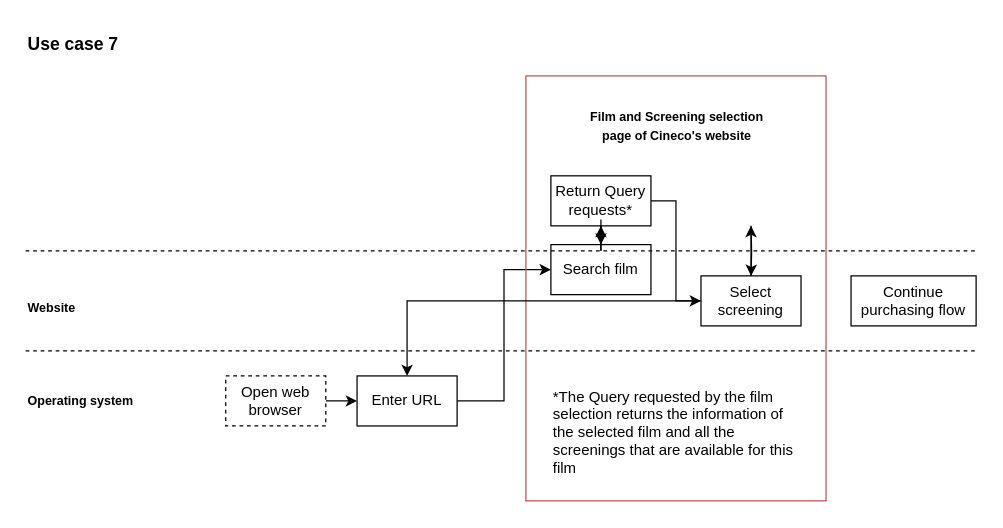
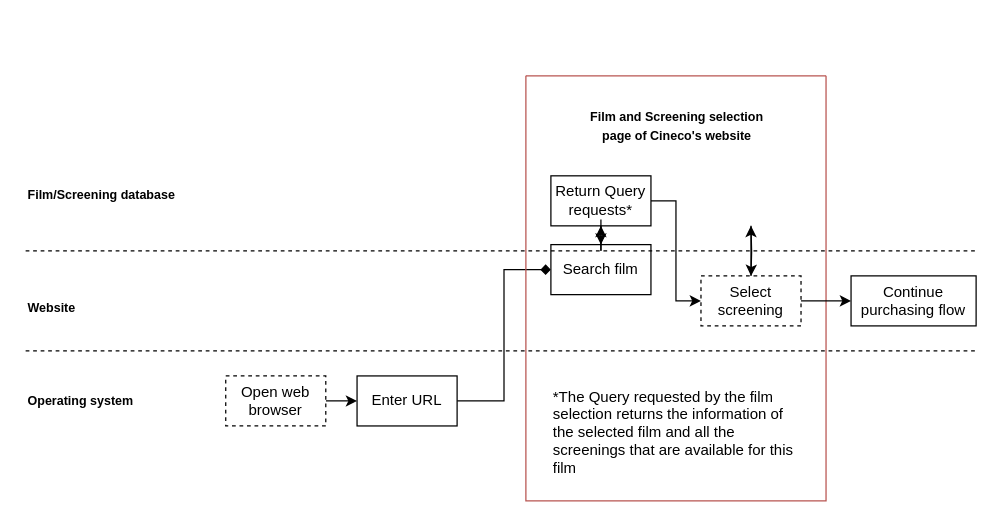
- <mxCell id="2" value="&lt;b&gt;&lt;font style=&quot;font-size: 14px;&quot;&gt;Use case 7&lt;br&gt;&lt;/font&gt;&lt;/b&gt;" style="text;html=1;strokeColor=none;fillColor=none;align=left;verticalAlign=middle;whiteSpace=wrap;rounded=0;" vertex="1" parent="1"><mxGeometry x="20" y="20" width="120" height="30" as="geometry" /></mxCell>
+ <mxCell id="10" value="&lt;font size=&quot;1&quot;&gt;&lt;b&gt;Film/Screening database&lt;br&gt;&lt;/b&gt;&lt;/font&gt;" style="text;html=1;strokeColor=none;fillColor=none;align=left;verticalAlign=middle;whiteSpace=wrap;rounded=0;" vertex="1" parent="1"><mxGeometry x="20" y="140" width="120" height="30" as="geometry" /></mxCell>
- <mxCell id="5" style="edgeStyle=orthogonalEdgeStyle;rounded=0;orthogonalLoop=1;jettySize=auto;html=1;entryX=0;entryY=0.5;entryDx=0;entryDy=0;" edge="1" parent="1" source="6" target="12"><mxGeometry relative="1" as="geometry" /></mxCell>
+ <mxCell id="5" style="edgeStyle=orthogonalEdgeStyle;rounded=0;orthogonalLoop=1;jettySize=auto;html=1;entryX=0;entryY=0.5;entryDx=0;entryDy=0;endArrow=diamond;" edge="1" parent="1" source="6" target="12"><mxGeometry relative="1" as="geometry" /></mxCell>
- <mxCell id="16" style="edgeStyle=orthogonalEdgeStyle;rounded=0;orthogonalLoop=1;jettySize=auto;html=1;" edge="1" parent="11" source="14" target="6"><mxGeometry relative="1" as="geometry" /></mxCell>
+ <mxCell id="16" style="edgeStyle=orthogonalEdgeStyle;rounded=0;orthogonalLoop=1;jettySize=auto;html=1;" edge="1" parent="11" source="14" target="15"><mxGeometry relative="1" as="geometry" /></mxCell>
- <mxCell id="14" value="Select screening" style="rounded=0;whiteSpace=wrap;html=1;" vertex="1" parent="11"><mxGeometry x="140" y="160" width="80" height="40" as="geometry" /></mxCell>
+ <mxCell id="14" value="Select screening" style="rounded=0;whiteSpace=wrap;html=1;dashed=1;" vertex="1" parent="11"><mxGeometry x="140" y="160" width="80" height="40" as="geometry" /></mxCell>
